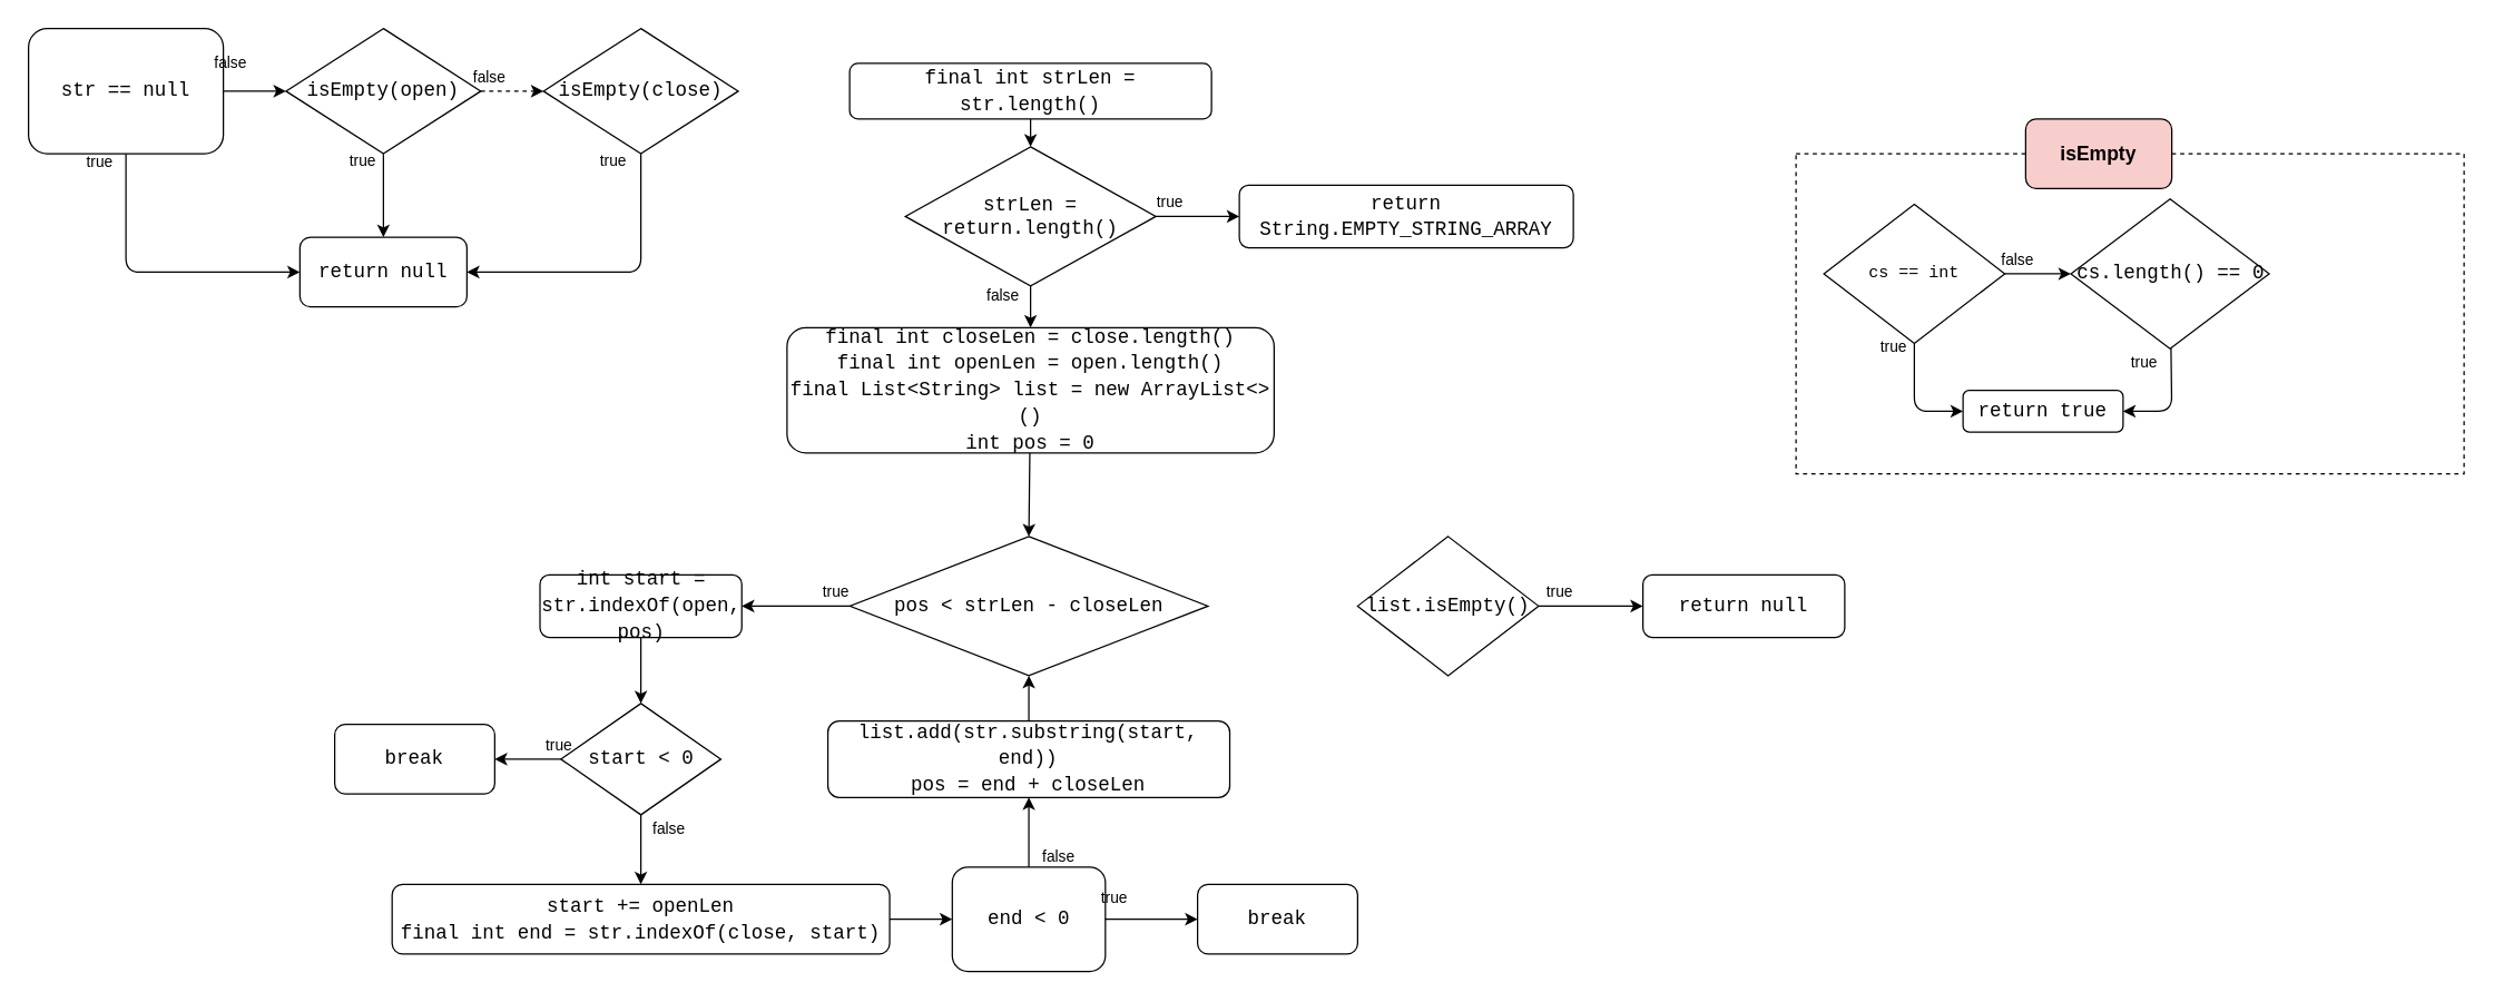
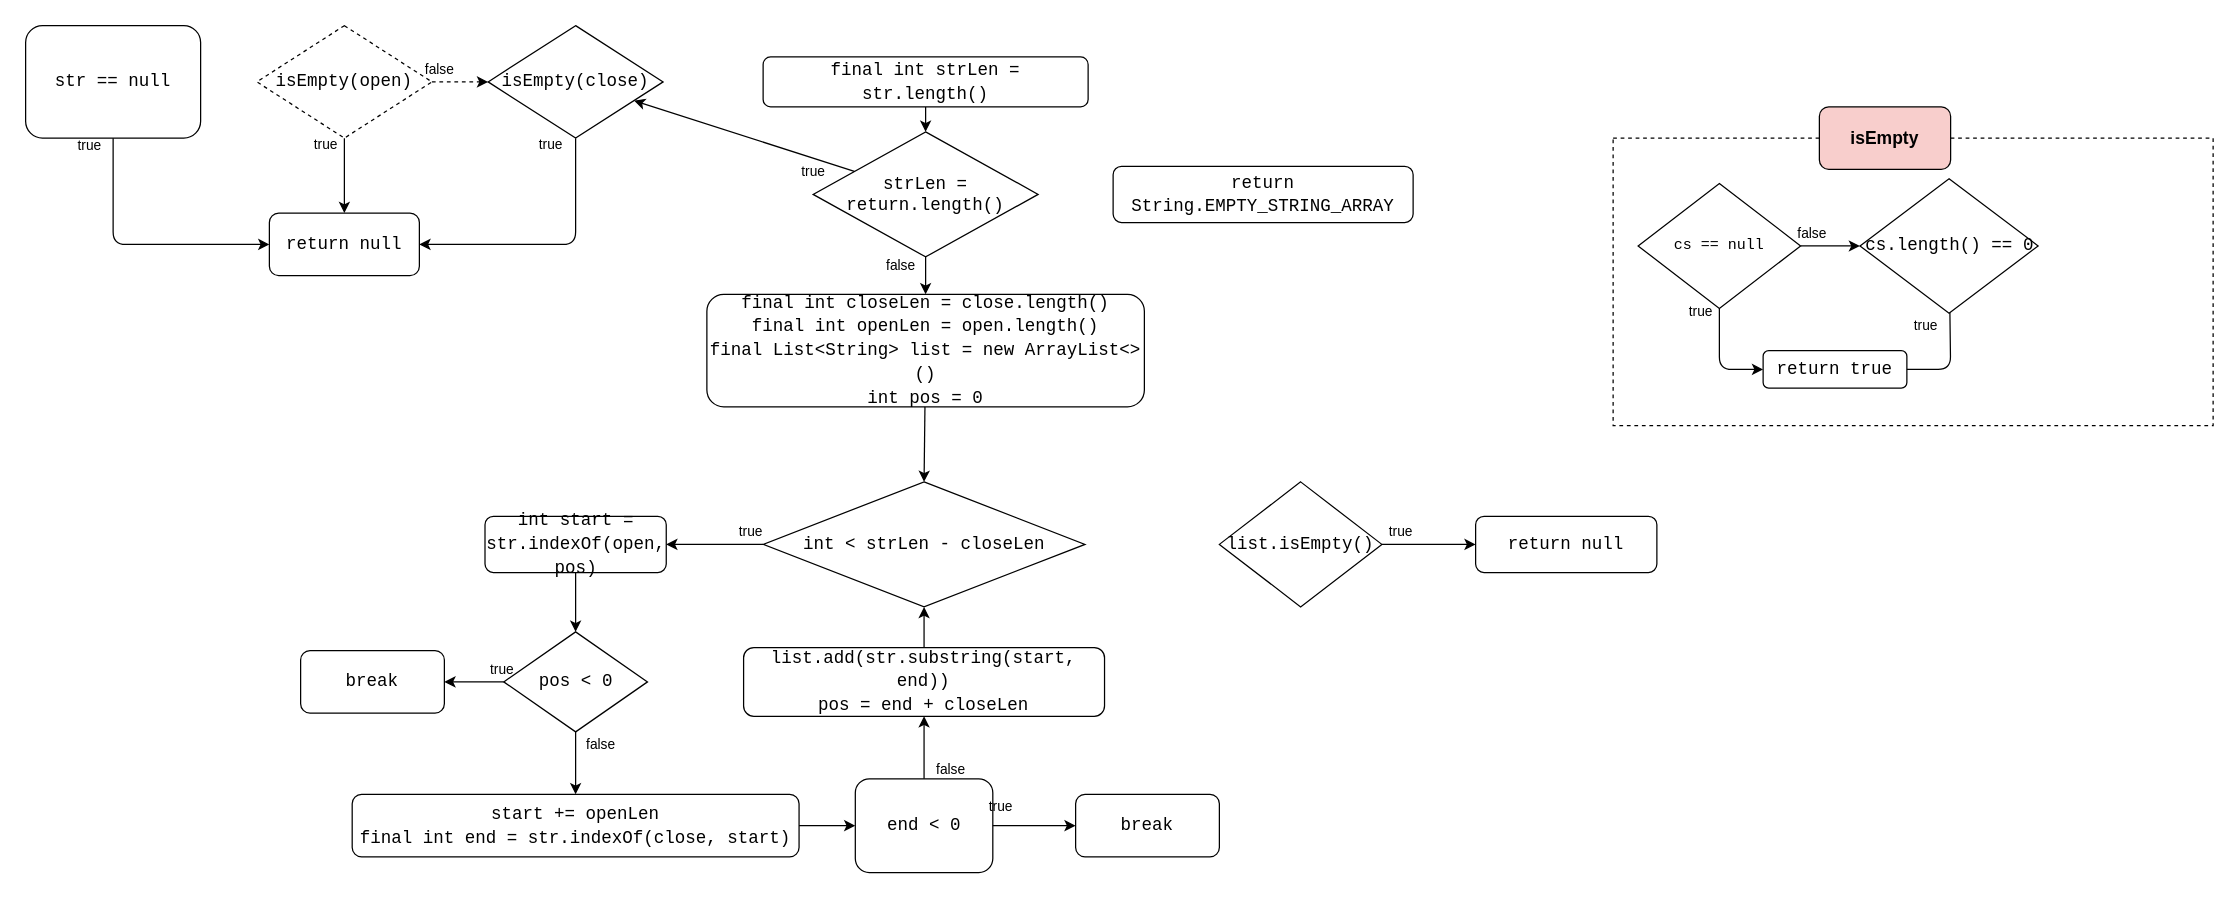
- <mxCell id="4" value="false" style="edgeStyle=none;html=1;entryX=0;entryY=0.5;entryDx=0;entryDy=0;strokeColor=#000000;fontColor=#000000;labelBackgroundColor=none;" parent="1" source="5" target="10" edge="1"><mxGeometry x="-0.778" y="20" relative="1" as="geometry"><mxPoint as="offset" /></mxGeometry></mxCell>
- <mxCell id="10" value="&lt;font face=&quot;Consolas, Courier New, monospace&quot;&gt;&lt;span style=&quot;font-size: 14px;&quot;&gt;isEmpty(open)&lt;br&gt;&lt;/span&gt;&lt;/font&gt;" style="rhombus;whiteSpace=wrap;html=1;labelBackgroundColor=none;strokeColor=#000000;fontColor=#000000;fillColor=none;fontStyle=0" parent="1" vertex="1"><mxGeometry x="205" y="20" width="140" height="90" as="geometry" /></mxCell>
+ <mxCell id="10" value="&lt;font face=&quot;Consolas, Courier New, monospace&quot;&gt;&lt;span style=&quot;font-size: 14px;&quot;&gt;isEmpty(open)&lt;br&gt;&lt;/span&gt;&lt;/font&gt;" style="rhombus;whiteSpace=wrap;html=1;labelBackgroundColor=none;strokeColor=#000000;fontColor=#000000;fillColor=none;fontStyle=0;dashed=1;" parent="1" vertex="1"><mxGeometry x="205" y="20" width="140" height="90" as="geometry" /></mxCell>
- <mxCell id="20" value="true" style="edgeStyle=none;html=1;entryX=0;entryY=0.5;entryDx=0;entryDy=0;labelBackgroundColor=none;strokeColor=#000000;fontColor=#000000;" parent="1" source="22" target="23" edge="1"><mxGeometry x="-0.667" y="10" relative="1" as="geometry"><mxPoint as="offset" /></mxGeometry></mxCell>
+ <mxCell id="20" value="true" style="edgeStyle=none;html=1;labelBackgroundColor=none;strokeColor=#000000;fontColor=#000000;" parent="1" source="22" target="17" edge="1"><mxGeometry x="-0.667" y="10" relative="1" as="geometry"><mxPoint as="offset" /></mxGeometry></mxCell>
- <mxCell id="42" value="&lt;div style=&quot;font-family: Consolas, &amp;quot;Courier New&amp;quot;, monospace; line-height: 19px;&quot;&gt;cs == int&lt;/div&gt;" style="rhombus;whiteSpace=wrap;html=1;labelBackgroundColor=none;strokeColor=#000000;fontColor=#000000;fillColor=none;" vertex="1" parent="1"><mxGeometry x="1310" y="146.25" width="130" height="100" as="geometry" /></mxCell>
+ <mxCell id="42" value="&lt;div style=&quot;font-family: Consolas, &amp;quot;Courier New&amp;quot;, monospace; line-height: 19px;&quot;&gt;cs == null&lt;/div&gt;" style="rhombus;whiteSpace=wrap;html=1;labelBackgroundColor=none;strokeColor=#000000;fontColor=#000000;fillColor=none;" vertex="1" parent="1"><mxGeometry x="1310" y="146.25" width="130" height="100" as="geometry" /></mxCell>
- <mxCell id="43" value="true" style="edgeStyle=none;html=1;entryX=1;entryY=0.5;entryDx=0;entryDy=0;labelBackgroundColor=none;strokeColor=#000000;fontColor=#000000;" edge="1" parent="1" source="44" target="45"><mxGeometry x="-0.745" y="-20" relative="1" as="geometry"><mxPoint x="1590" y="277.5" as="targetPoint" /><Array as="points"><mxPoint x="1560" y="295" /></Array><mxPoint as="offset" /></mxGeometry></mxCell>
+ <mxCell id="43" value="true" style="edgeStyle=none;html=1;entryX=1;entryY=0.5;entryDx=0;entryDy=0;labelBackgroundColor=none;strokeColor=#000000;fontColor=#000000;endArrow=none;" edge="1" parent="1" source="44" target="45"><mxGeometry x="-0.745" y="-20" relative="1" as="geometry"><mxPoint x="1590" y="277.5" as="targetPoint" /><Array as="points"><mxPoint x="1560" y="295" /></Array><mxPoint as="offset" /></mxGeometry></mxCell>
- <mxCell id="25" value="&lt;div style=&quot;font-family: Consolas, &amp;quot;Courier New&amp;quot;, monospace; font-size: 14px; line-height: 19px;&quot;&gt;pos &amp;lt; strLen - closeLen&lt;/div&gt;" style="rhombus;whiteSpace=wrap;html=1;labelBackgroundColor=none;strokeColor=#000000;fontColor=#000000;fillColor=none;" parent="1" vertex="1"><mxGeometry x="610" y="385" width="257.5" height="100" as="geometry" /></mxCell>
+ <mxCell id="25" value="&lt;div style=&quot;font-family: Consolas, &amp;quot;Courier New&amp;quot;, monospace; font-size: 14px; line-height: 19px;&quot;&gt;int &amp;lt; strLen - closeLen&lt;/div&gt;" style="rhombus;whiteSpace=wrap;html=1;labelBackgroundColor=none;strokeColor=#000000;fontColor=#000000;fillColor=none;" parent="1" vertex="1"><mxGeometry x="610" y="385" width="257.5" height="100" as="geometry" /></mxCell>
- <mxCell id="31" value="&lt;div style=&quot;font-family: Consolas, &amp;quot;Courier New&amp;quot;, monospace; font-size: 14px; line-height: 19px;&quot;&gt;start &amp;lt; 0&lt;/div&gt;" style="rhombus;whiteSpace=wrap;html=1;labelBackgroundColor=none;strokeColor=#000000;fontColor=#000000;fillColor=none;" parent="1" vertex="1"><mxGeometry x="402.5" y="505" width="115" height="80" as="geometry" /></mxCell>
+ <mxCell id="31" value="&lt;div style=&quot;font-family: Consolas, &amp;quot;Courier New&amp;quot;, monospace; font-size: 14px; line-height: 19px;&quot;&gt;pos &amp;lt; 0&lt;/div&gt;" style="rhombus;whiteSpace=wrap;html=1;labelBackgroundColor=none;strokeColor=#000000;fontColor=#000000;fillColor=none;" parent="1" vertex="1"><mxGeometry x="402.5" y="505" width="115" height="80" as="geometry" /></mxCell>
